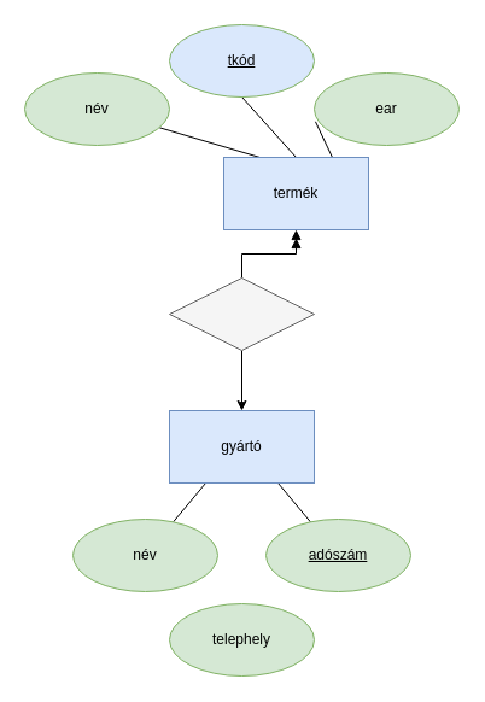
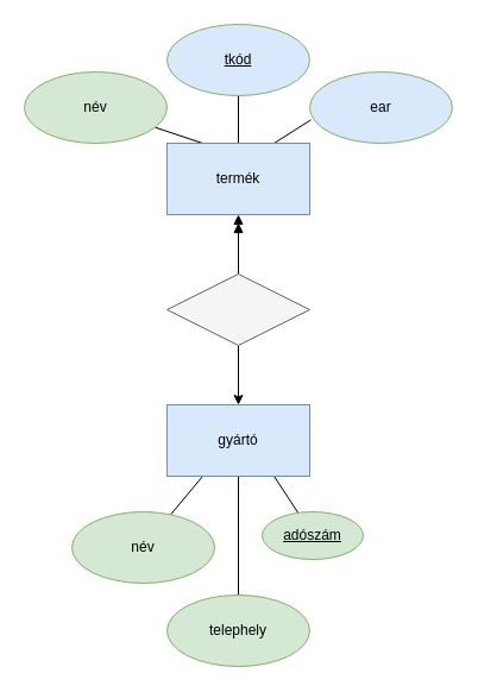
- <mxCell id="18" value="ear" style="ellipse;whiteSpace=wrap;html=1;fillColor=#d5e8d4;strokeColor=#82b366;" vertex="1" parent="1"><mxGeometry x="260" y="60" width="120" height="60" as="geometry" /></mxCell>
+ <mxCell id="18" value="ear" style="ellipse;whiteSpace=wrap;html=1;fillColor=#dae8fc;strokeColor=#82b366;" vertex="1" parent="1"><mxGeometry x="260" y="60" width="120" height="60" as="geometry" /></mxCell>
- <mxCell id="5" value="termék" style="rounded=0;whiteSpace=wrap;html=1;fillColor=#dae8fc;strokeColor=#6c8ebf;" vertex="1" parent="1"><mxGeometry x="185" y="130" width="120" height="60" as="geometry" /></mxCell>
+ <mxCell id="5" value="termék" style="rounded=0;whiteSpace=wrap;html=1;fillColor=#dae8fc;strokeColor=#6c8ebf;" vertex="1" parent="1"><mxGeometry x="140" y="120" width="120" height="60" as="geometry" /></mxCell>
+ <mxCell id="7" style="edgeStyle=none;rounded=0;orthogonalLoop=1;jettySize=auto;html=1;exitX=0.5;exitY=1;exitDx=0;exitDy=0;entryX=0.5;entryY=0;entryDx=0;entryDy=0;endArrow=none;endFill=0;" edge="1" parent="1" source="9" target="14"><mxGeometry relative="1" as="geometry" /></mxCell>
- <mxCell id="13" value="&lt;u&gt;adószám&lt;/u&gt;" style="ellipse;whiteSpace=wrap;html=1;fillColor=#d5e8d4;strokeColor=#82b366;" vertex="1" parent="1"><mxGeometry x="220" y="430" width="120" height="60" as="geometry" /></mxCell>
+ <mxCell id="13" value="&lt;u&gt;adószám&lt;/u&gt;" style="ellipse;whiteSpace=wrap;html=1;fillColor=#d5e8d4;strokeColor=#82b366;" vertex="1" parent="1"><mxGeometry x="220" y="430" width="85" height="40" as="geometry" /></mxCell>
